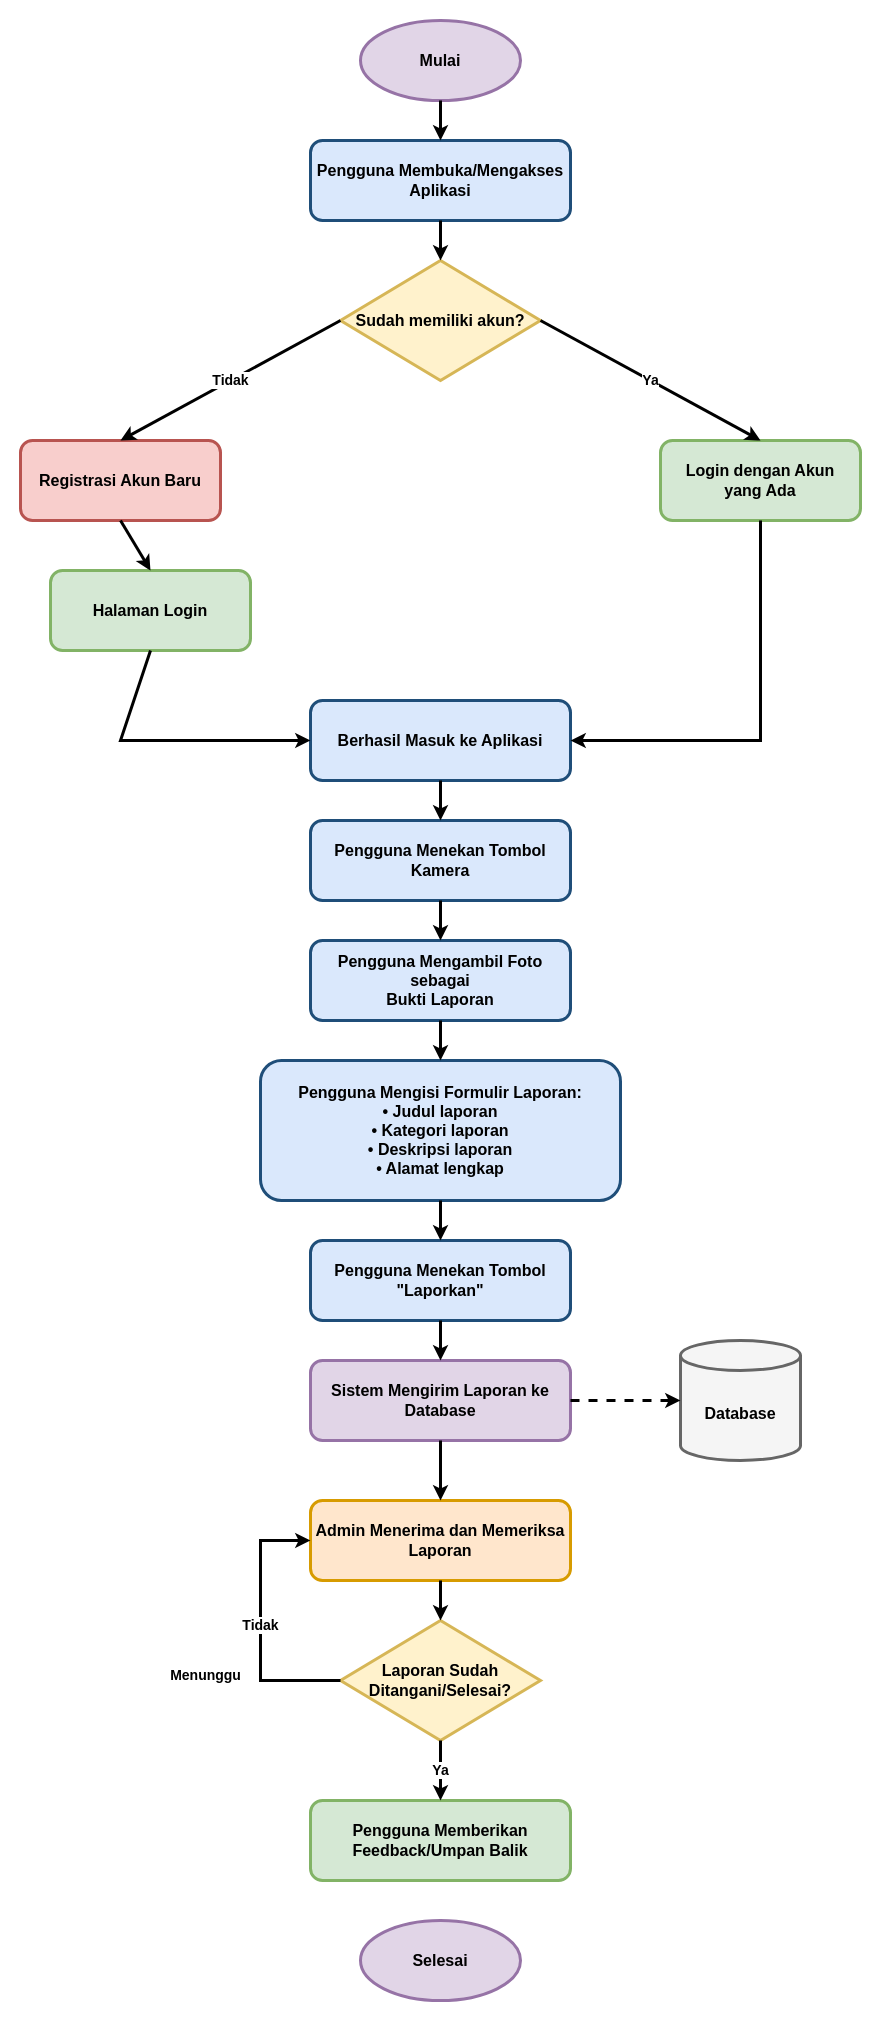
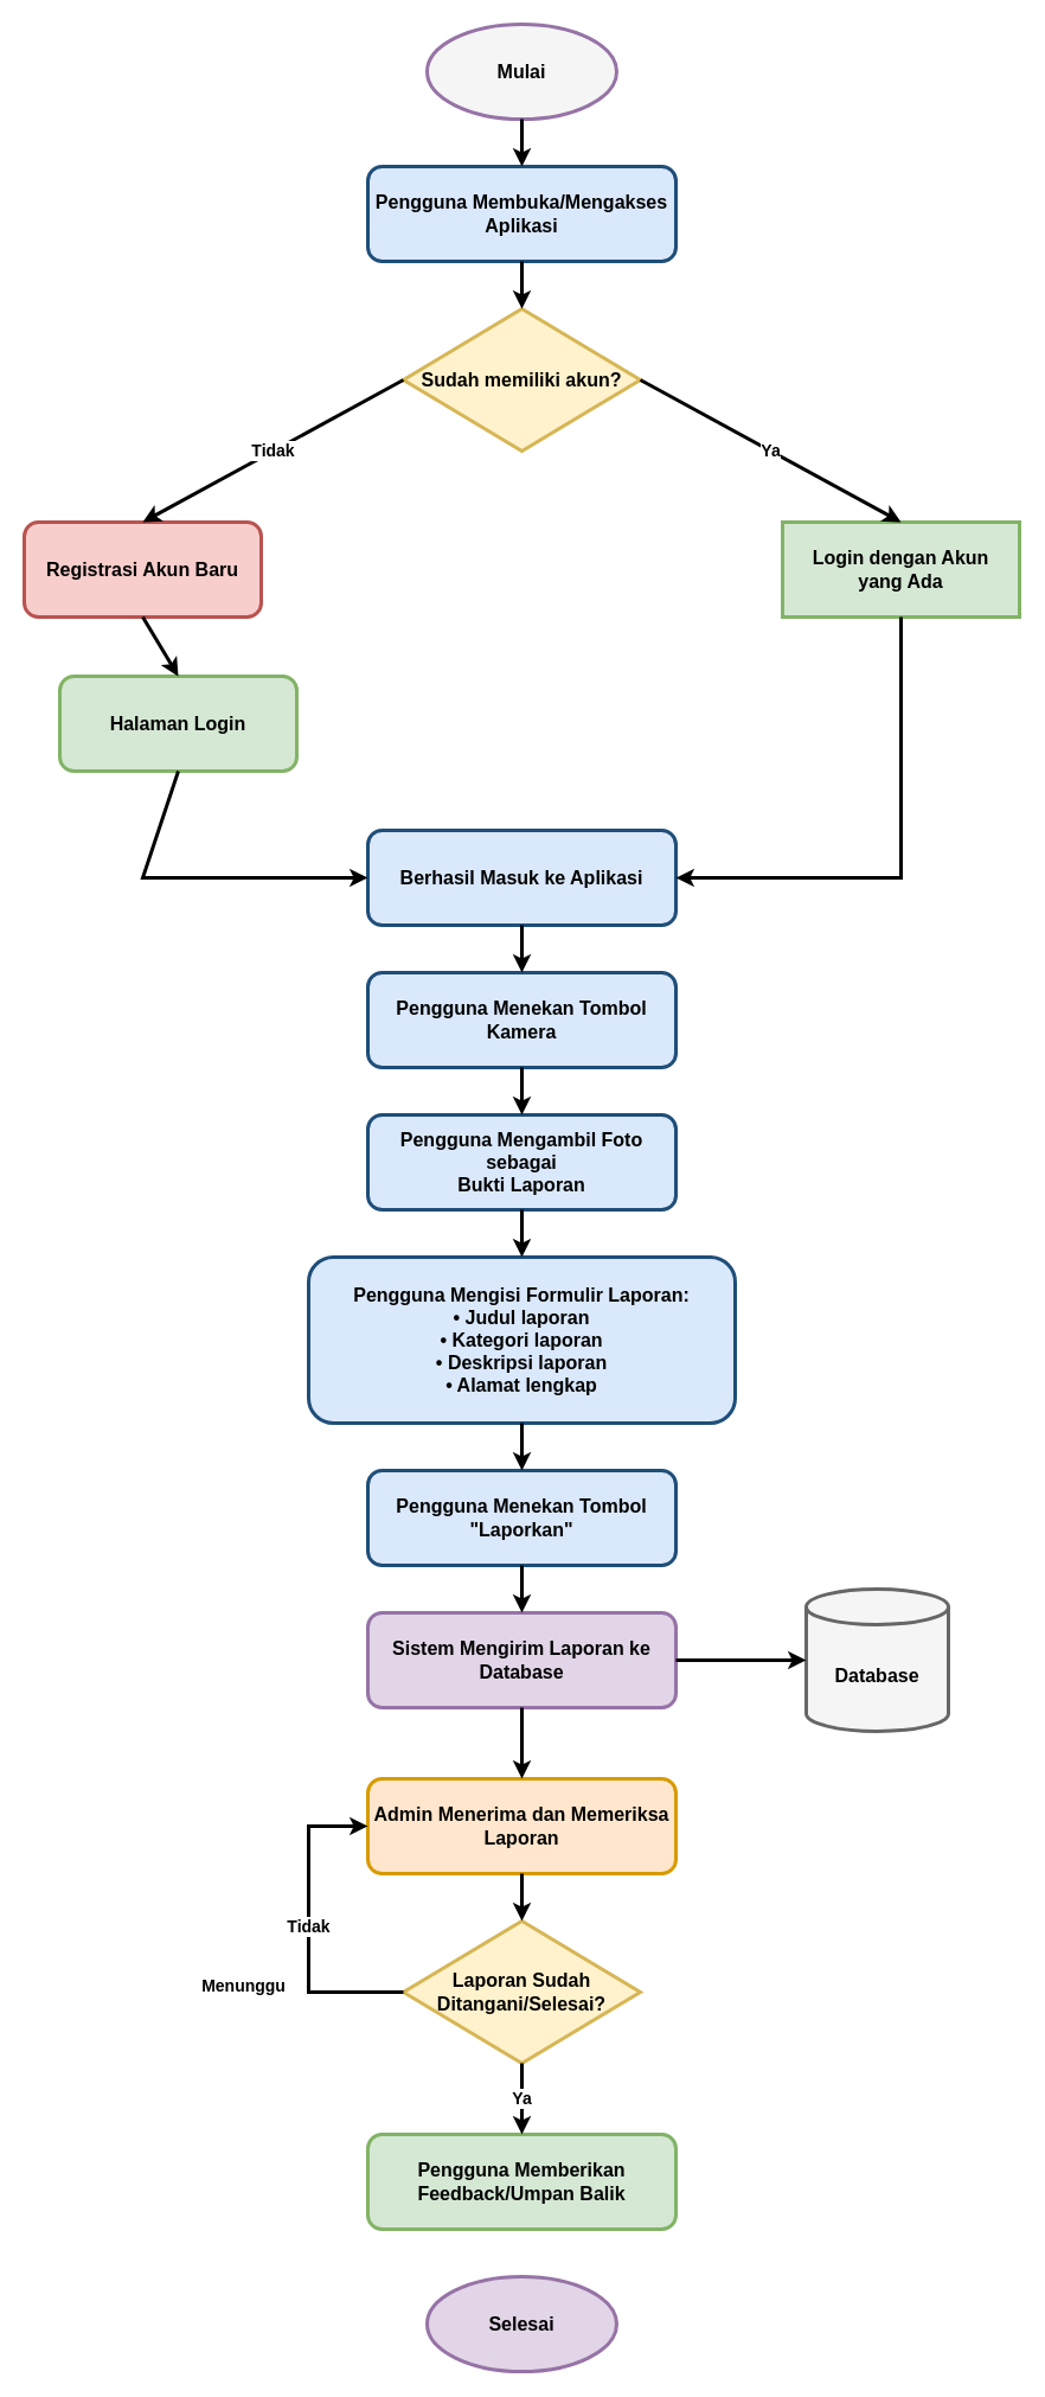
- <mxCell id="2" value="Mulai" style="ellipse;whiteSpace=wrap;html=1;fillColor=#e1d5e7;strokeColor=#9673a6;strokeWidth=3;fontSize=16;fontStyle=1;" vertex="1" parent="1"><mxGeometry x="360" y="20" width="160" height="80" as="geometry" /></mxCell>
+ <mxCell id="2" value="Mulai" style="ellipse;whiteSpace=wrap;html=1;fillColor=#f5f5f5;strokeColor=#9673a6;strokeWidth=3;fontSize=16;fontStyle=1;" vertex="1" parent="1"><mxGeometry x="360" y="20" width="160" height="80" as="geometry" /></mxCell>
- <mxCell id="6" value="Login dengan Akun&#10;yang Ada" style="rounded=1;whiteSpace=wrap;html=1;fillColor=#d5e8d4;strokeColor=#82b366;strokeWidth=3;fontSize=16;fontStyle=1;" vertex="1" parent="1"><mxGeometry x="660" y="440" width="200" height="80" as="geometry" /></mxCell>
+ <mxCell id="6" value="Login dengan Akun&#10;yang Ada" style="whiteSpace=wrap;html=1;fillColor=#d5e8d4;strokeColor=#82b366;strokeWidth=3;fontSize=16;fontStyle=1;rounded=0;" vertex="1" parent="1"><mxGeometry x="660" y="440" width="200" height="80" as="geometry" /></mxCell>
- <mxCell id="31" value="" style="endArrow=classic;html=1;rounded=0;exitX=1;exitY=0.5;exitDx=0;exitDy=0;entryX=0;entryY=0.5;entryDx=0;entryDy=0;entryPerimeter=0;strokeWidth=3;dashed=1;" edge="1" parent="1" source="13" target="14"><mxGeometry width="50" height="50" relative="1" as="geometry"><mxPoint x="580" y="1400" as="sourcePoint" /><mxPoint x="670" y="1400" as="targetPoint" /></mxGeometry></mxCell>
+ <mxCell id="31" value="" style="endArrow=classic;html=1;rounded=0;exitX=1;exitY=0.5;exitDx=0;exitDy=0;entryX=0;entryY=0.5;entryDx=0;entryDy=0;entryPerimeter=0;strokeWidth=3;" edge="1" parent="1" source="13" target="14"><mxGeometry width="50" height="50" relative="1" as="geometry"><mxPoint x="580" y="1400" as="sourcePoint" /><mxPoint x="670" y="1400" as="targetPoint" /></mxGeometry></mxCell>
